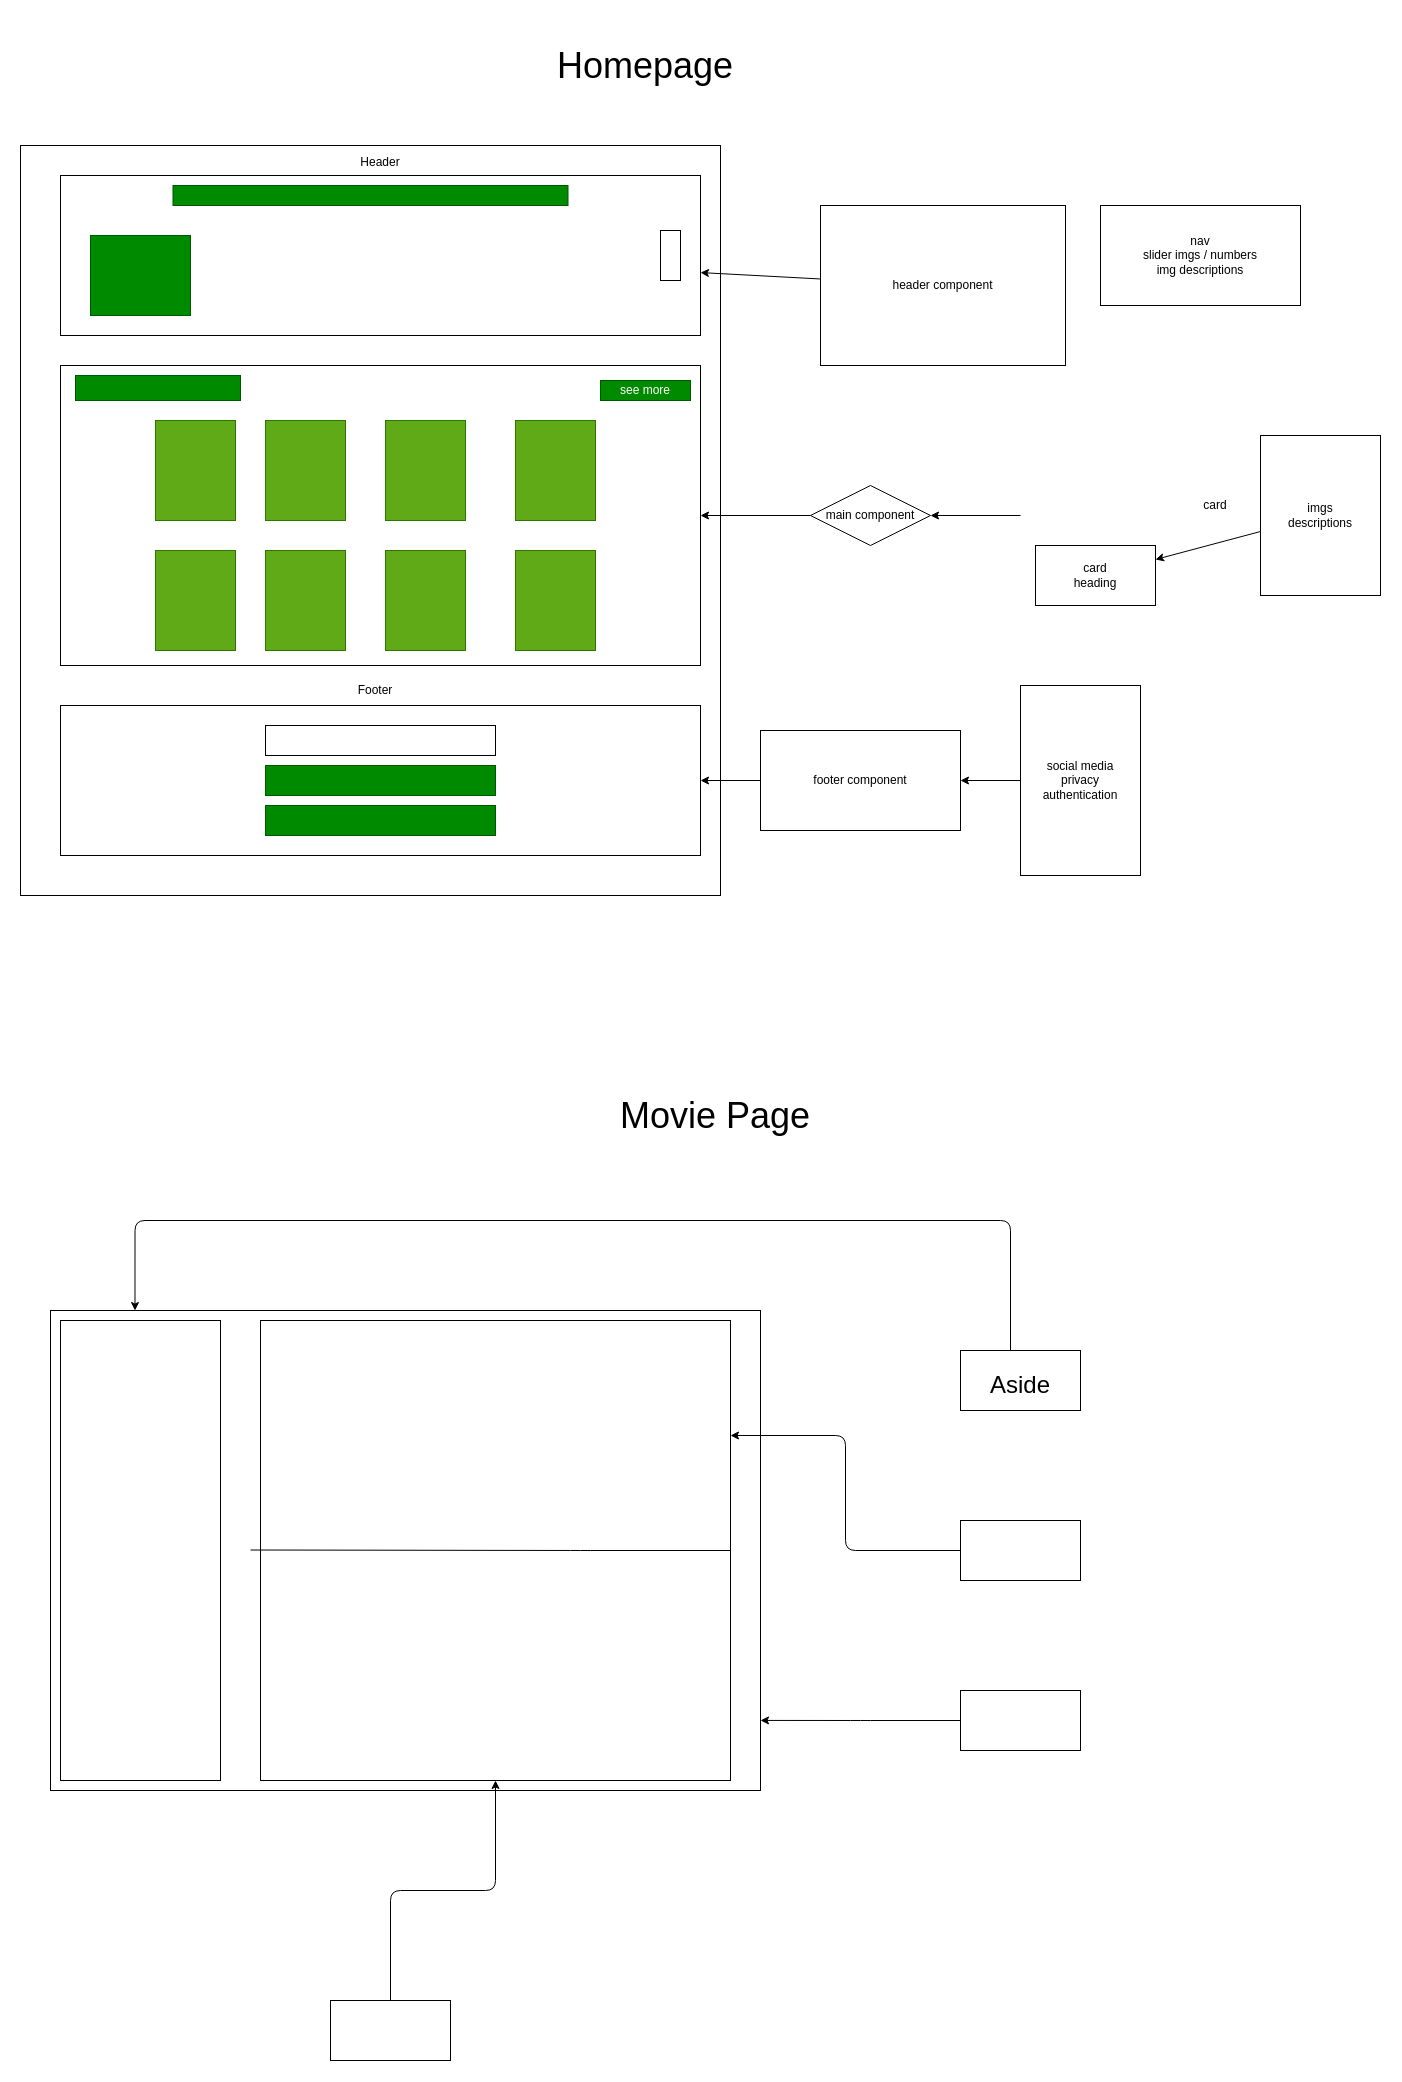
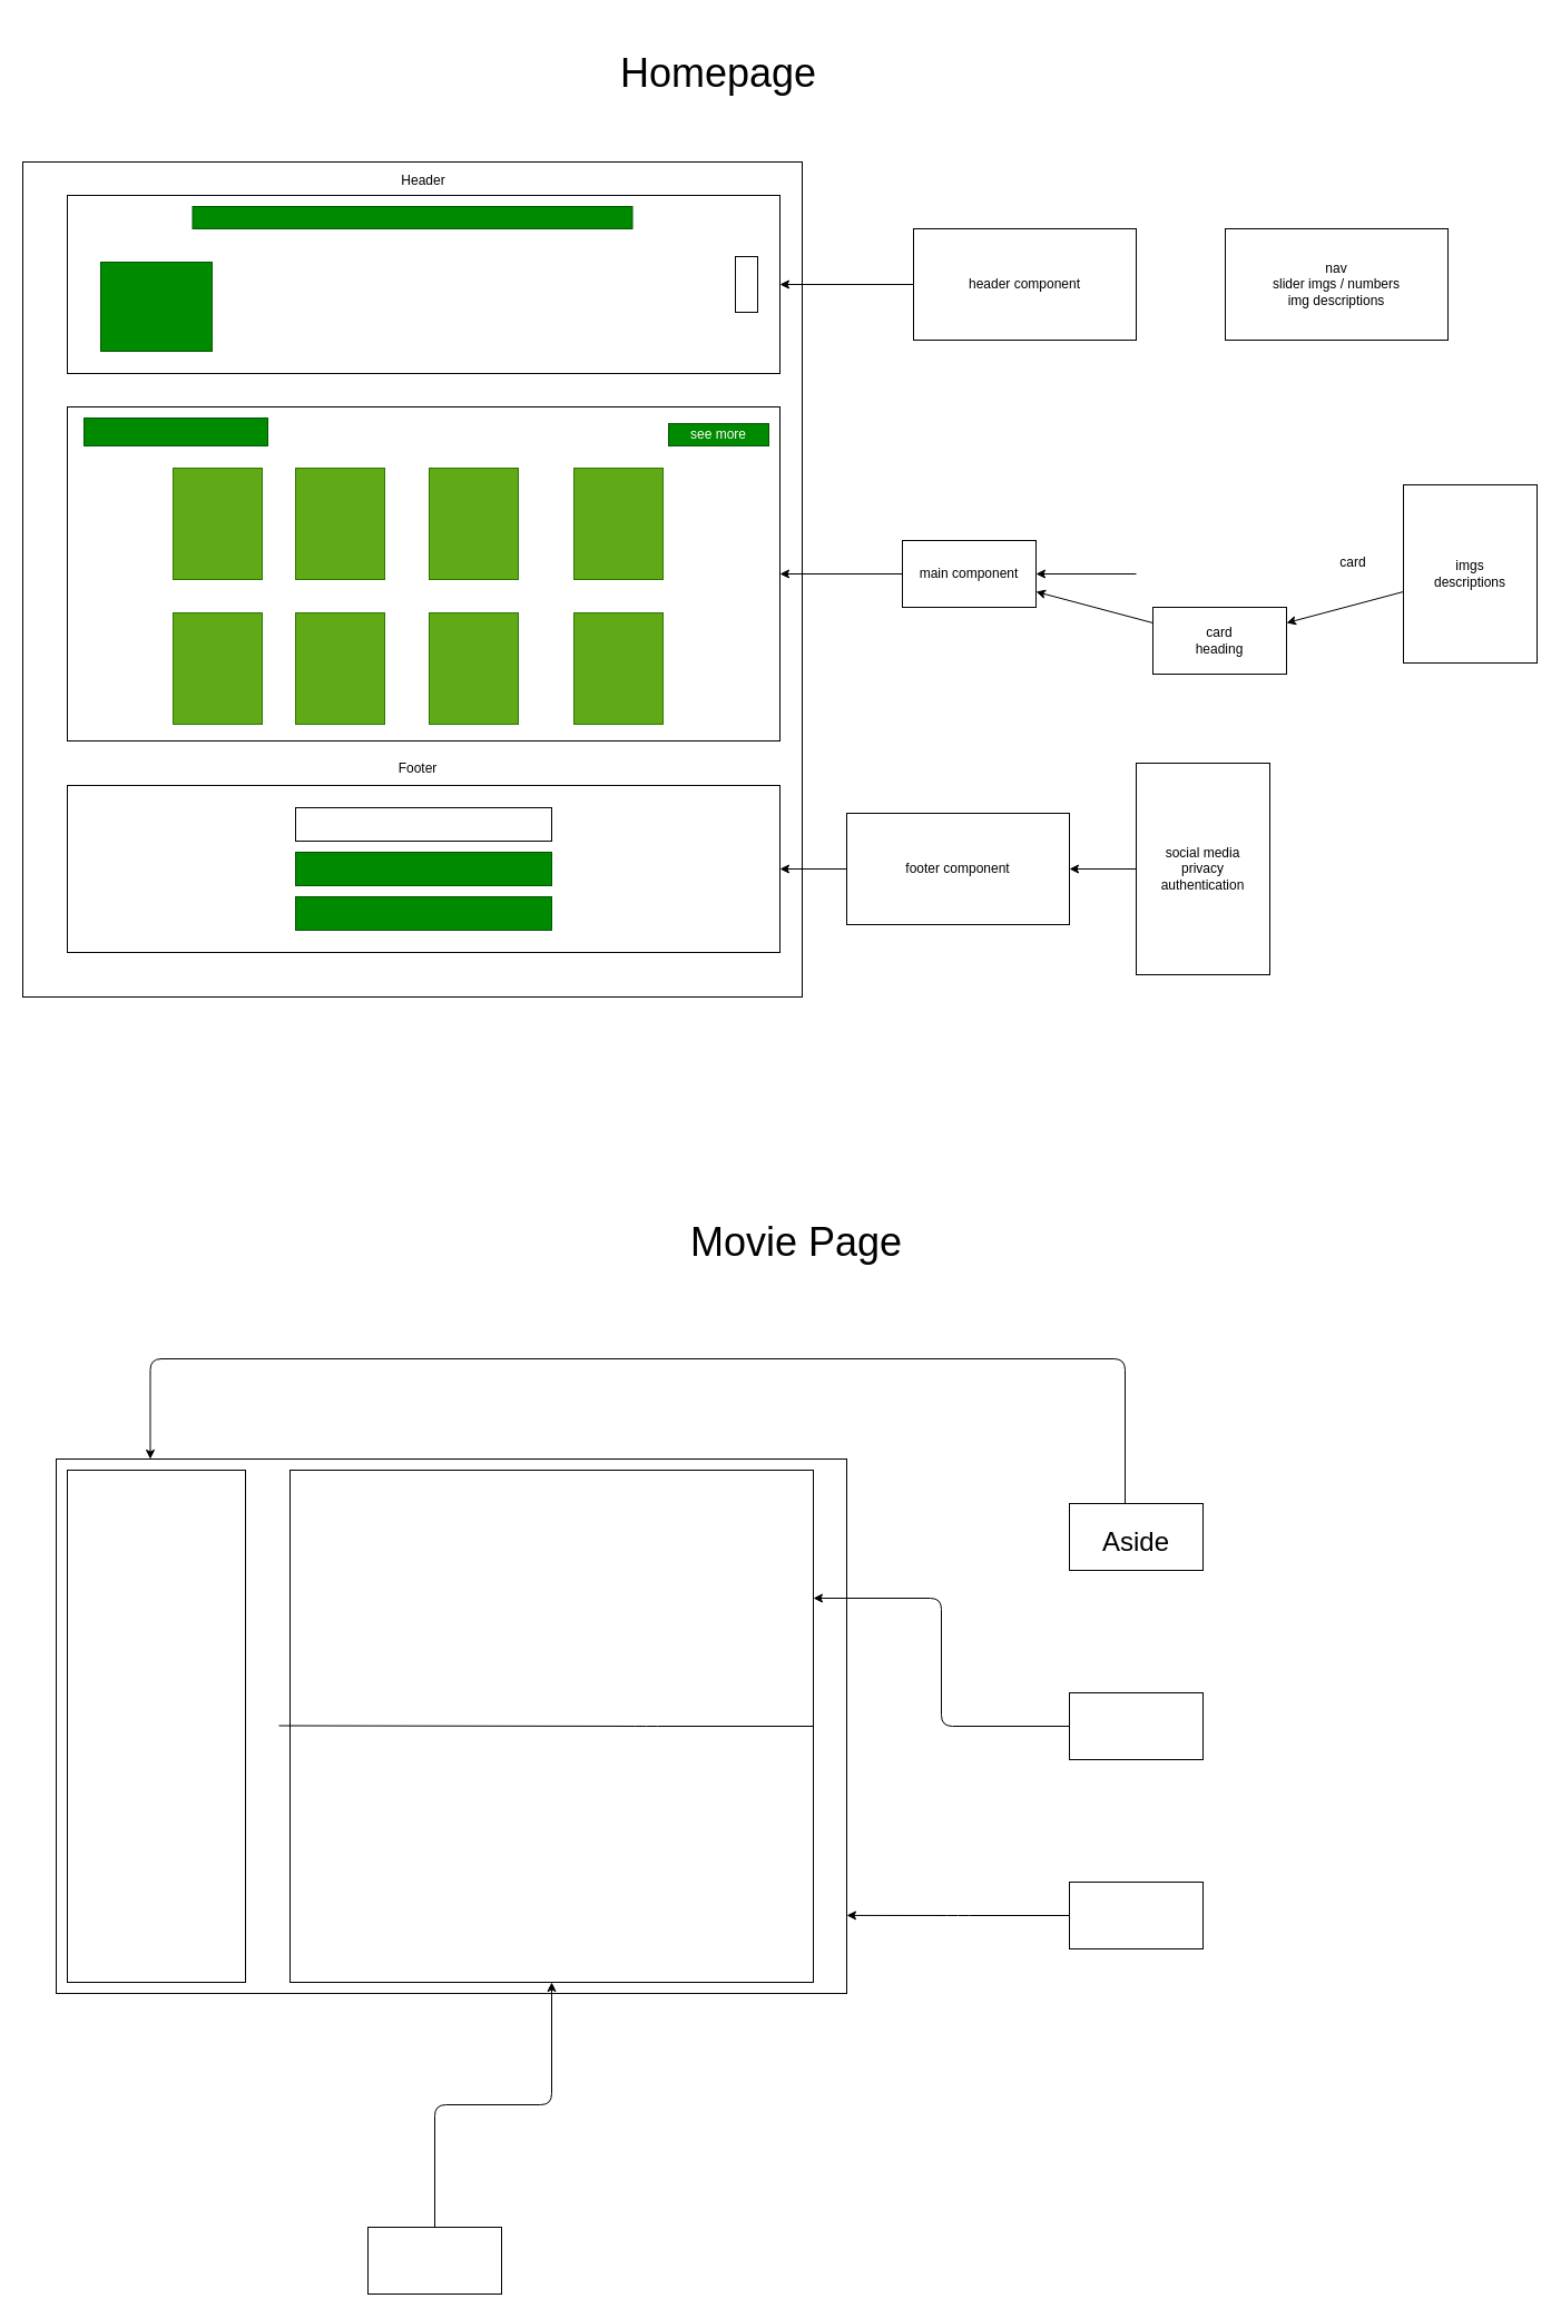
- <mxCell id="18" value="header component" style="whiteSpace=wrap;html=1;" parent="1" vertex="1"><mxGeometry x="820" y="205" width="245" height="160" as="geometry" /></mxCell>
+ <mxCell id="18" value="header component" style="whiteSpace=wrap;html=1;" parent="1" vertex="1"><mxGeometry x="820" y="205" width="200" height="100" as="geometry" /></mxCell>
- <mxCell id="20" value="main component" style="rhombus;whiteSpace=wrap;html=1;" parent="1" vertex="1"><mxGeometry x="810" y="485" width="120" height="60" as="geometry" /></mxCell>
+ <mxCell id="20" value="main component" style="whiteSpace=wrap;html=1;" parent="1" vertex="1"><mxGeometry x="810" y="485" width="120" height="60" as="geometry" /></mxCell>
+ <mxCell id="32" value="" style="edgeStyle=none;html=1;" parent="1" source="33" target="20" edge="1"><mxGeometry relative="1" as="geometry" /></mxCell>
